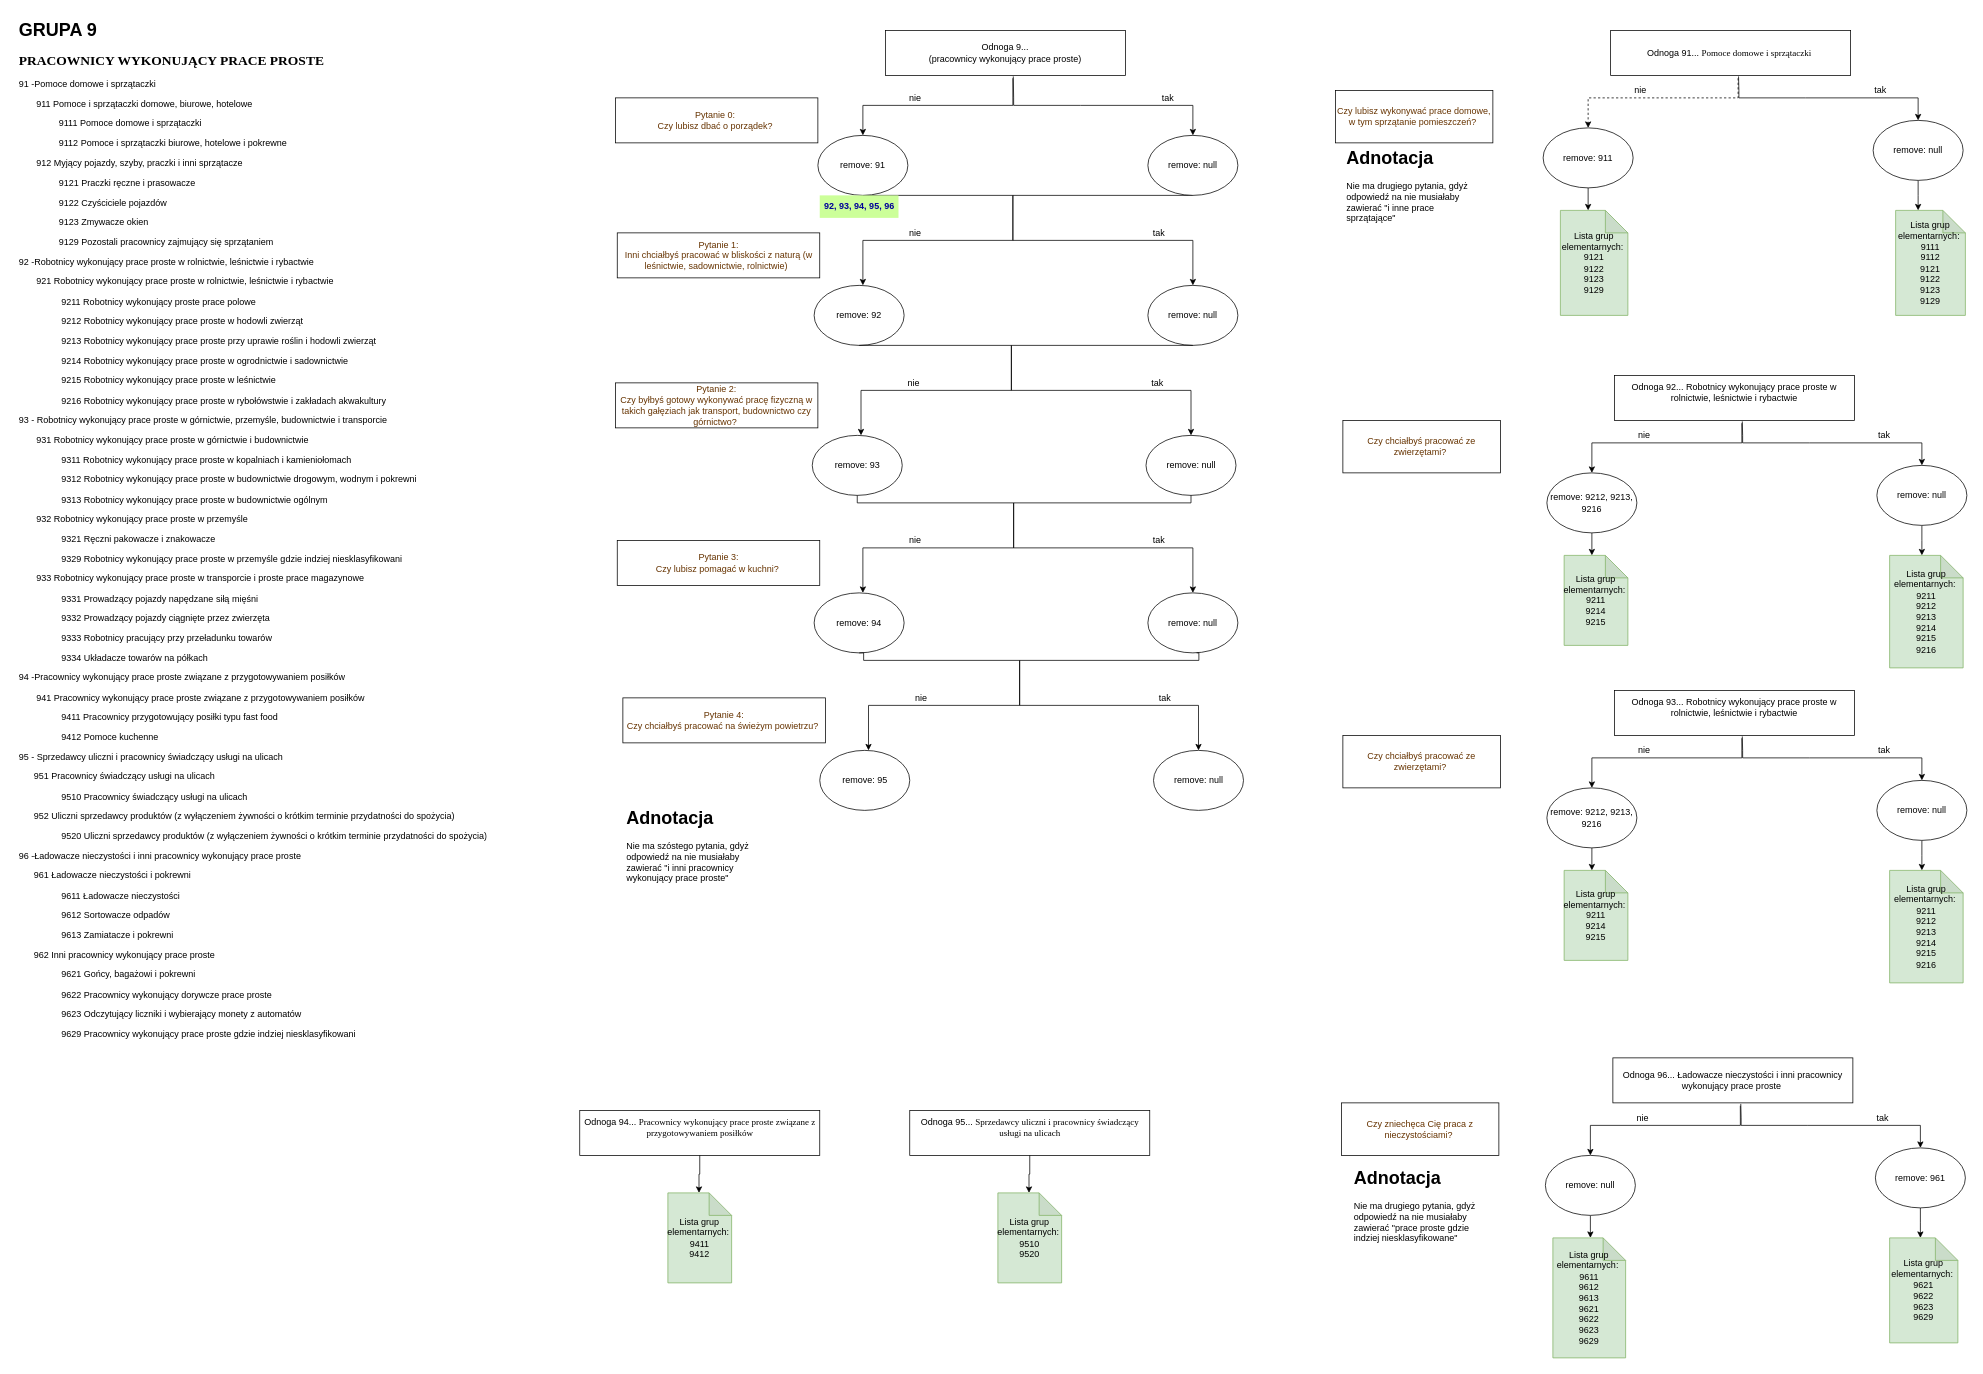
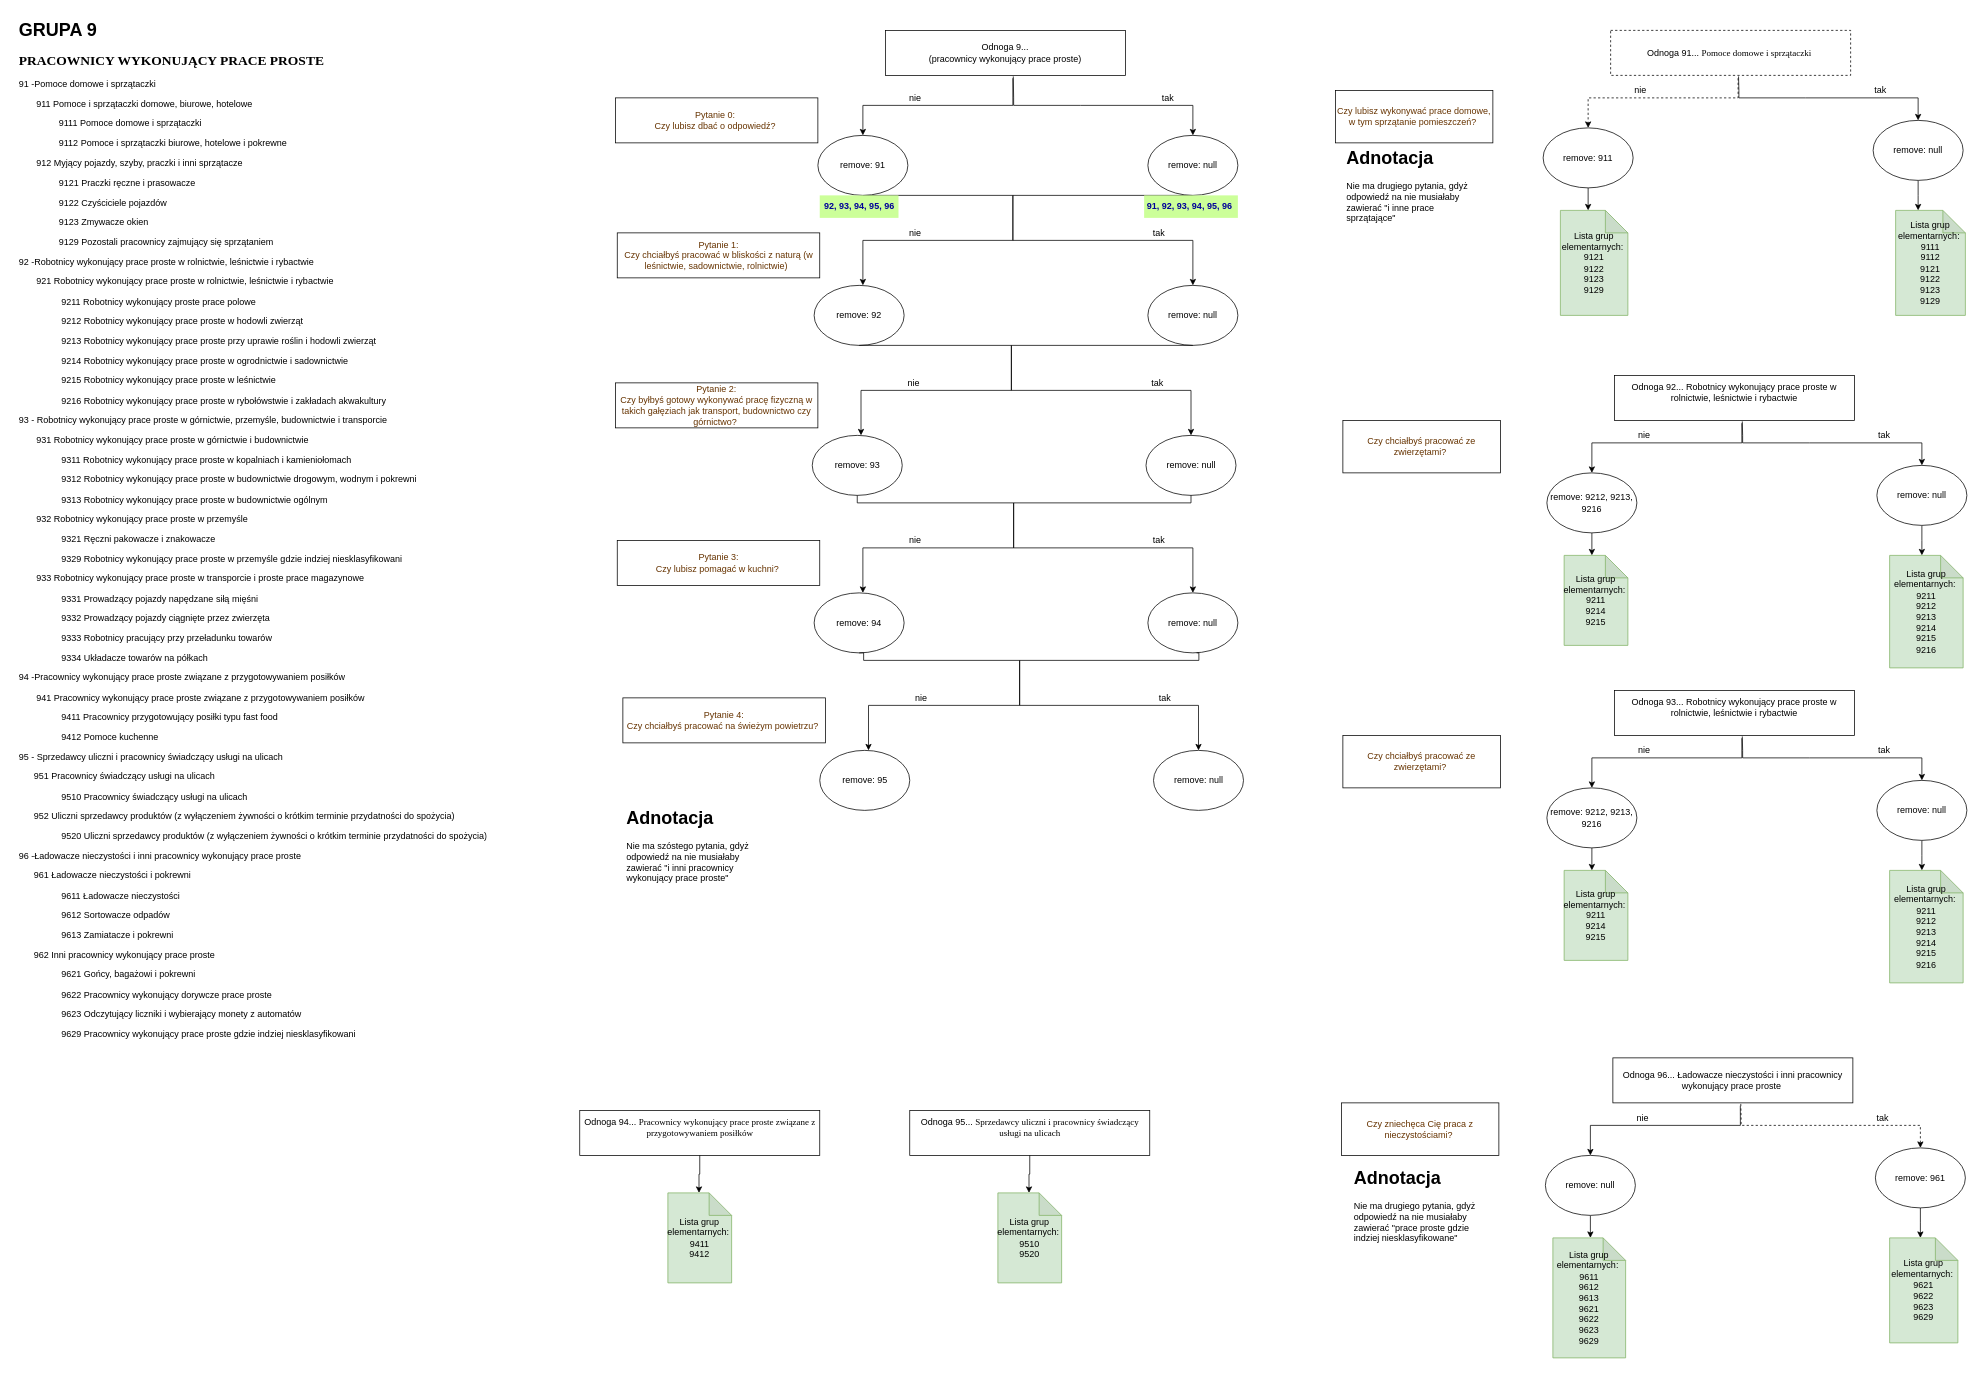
- <mxCell id="14" value="Odnoga 91...&amp;nbsp;&lt;span style=&quot;font-family: &amp;#34;verdana&amp;#34; ; text-align: left&quot;&gt;Pomoce domowe i sprzątaczki&amp;nbsp;&lt;/span&gt;" style="rounded=0;whiteSpace=wrap;html=1;" parent="1" vertex="1"><mxGeometry x="2147" y="40" width="320" height="60" as="geometry" /></mxCell>
+ <mxCell id="14" value="Odnoga 91...&amp;nbsp;&lt;span style=&quot;font-family: &amp;#34;verdana&amp;#34; ; text-align: left&quot;&gt;Pomoce domowe i sprzątaczki&amp;nbsp;&lt;/span&gt;" style="rounded=0;whiteSpace=wrap;html=1;dashed=1;" parent="1" vertex="1"><mxGeometry x="2147" y="40" width="320" height="60" as="geometry" /></mxCell>
- <mxCell id="3" value="Pytanie 0:&amp;nbsp;&lt;br&gt;Czy lubisz dbać o porządek?&amp;nbsp;" style="rounded=0;whiteSpace=wrap;html=1;fontColor=#663300;" parent="1" vertex="1"><mxGeometry y="130" width="270" height="60" as="geometry" x="820" /></mxCell>
+ <mxCell id="3" value="Pytanie 0:&amp;nbsp;&lt;br&gt;Czy lubisz dbać o odpowiedź?&amp;nbsp;" style="rounded=0;whiteSpace=wrap;html=1;fontColor=#663300;" parent="1" vertex="1"><mxGeometry y="130" width="270" height="60" as="geometry" x="820" /></mxCell>
+ <mxCell id="24" value="&lt;b&gt;91, 92, 93, 94, 95, 96&amp;nbsp;&lt;/b&gt;" style="text;html=1;strokeColor=none;fillColor=#CCFF99;align=center;verticalAlign=middle;whiteSpace=wrap;rounded=0;fontColor=#000099;" parent="1" vertex="1"><mxGeometry x="1525" y="260" width="125" height="30" as="geometry" /></mxCell>
- <mxCell id="25" value="Pytanie 1:&lt;br&gt;Inni chciałbyś pracować w bliskości z naturą (w leśnictwie, sadownictwie, rolnictwie)&amp;nbsp;&amp;nbsp;" style="rounded=0;whiteSpace=wrap;html=1;fontColor=#663300;" parent="1" vertex="1"><mxGeometry x="822.5" y="310" width="270" height="60" as="geometry" /></mxCell>
+ <mxCell id="25" value="Pytanie 1:&lt;br&gt;Czy chciałbyś pracować w bliskości z naturą (w leśnictwie, sadownictwie, rolnictwie)&amp;nbsp;&amp;nbsp;" style="rounded=0;whiteSpace=wrap;html=1;fontColor=#663300;" parent="1" vertex="1"><mxGeometry x="822.5" y="310" width="270" height="60" as="geometry" /></mxCell>
- <mxCell id="87" value="" style="endArrow=classic;html=1;rounded=0;entryX=0.5;entryY=0;entryDx=0;entryDy=0;exitX=0.533;exitY=1.023;exitDx=0;exitDy=0;exitPerimeter=0;" parent="1" source="85" target="91" edge="1"><mxGeometry width="50" height="50" relative="1" as="geometry"><mxPoint x="2270" y="1460" as="sourcePoint" /><mxPoint x="2410" y="1540" as="targetPoint" /><Array as="points"><mxPoint x="2321" y="1490" /><mxPoint x="2321" y="1500" /><mxPoint x="2410" y="1500" /><mxPoint x="2560" y="1500" /></Array></mxGeometry></mxCell>
+ <mxCell id="87" value="" style="endArrow=classic;html=1;rounded=0;entryX=0.5;entryY=0;entryDx=0;entryDy=0;exitX=0.533;exitY=1.023;exitDx=0;exitDy=0;exitPerimeter=0;dashed=1;" parent="1" source="85" target="91" edge="1"><mxGeometry width="50" height="50" relative="1" as="geometry"><mxPoint x="2270" y="1460" as="sourcePoint" /><mxPoint x="2410" y="1540" as="targetPoint" /><Array as="points"><mxPoint x="2321" y="1490" /><mxPoint x="2321" y="1500" /><mxPoint x="2410" y="1500" /><mxPoint x="2560" y="1500" /></Array></mxGeometry></mxCell>
